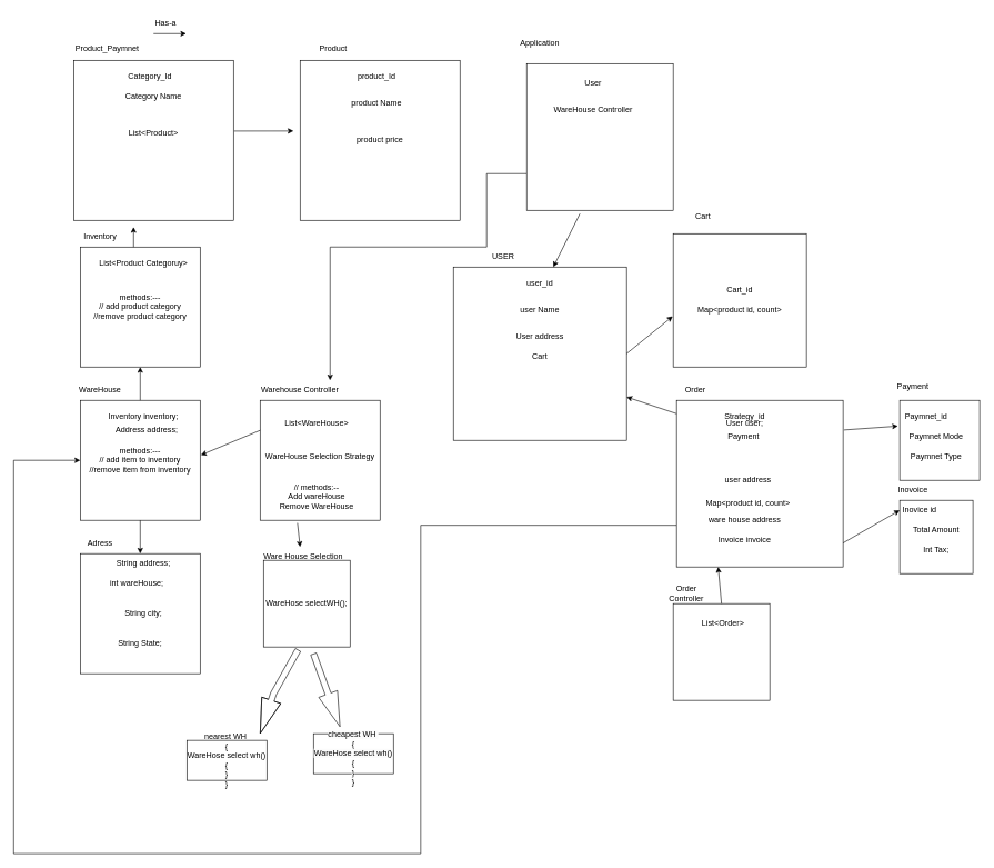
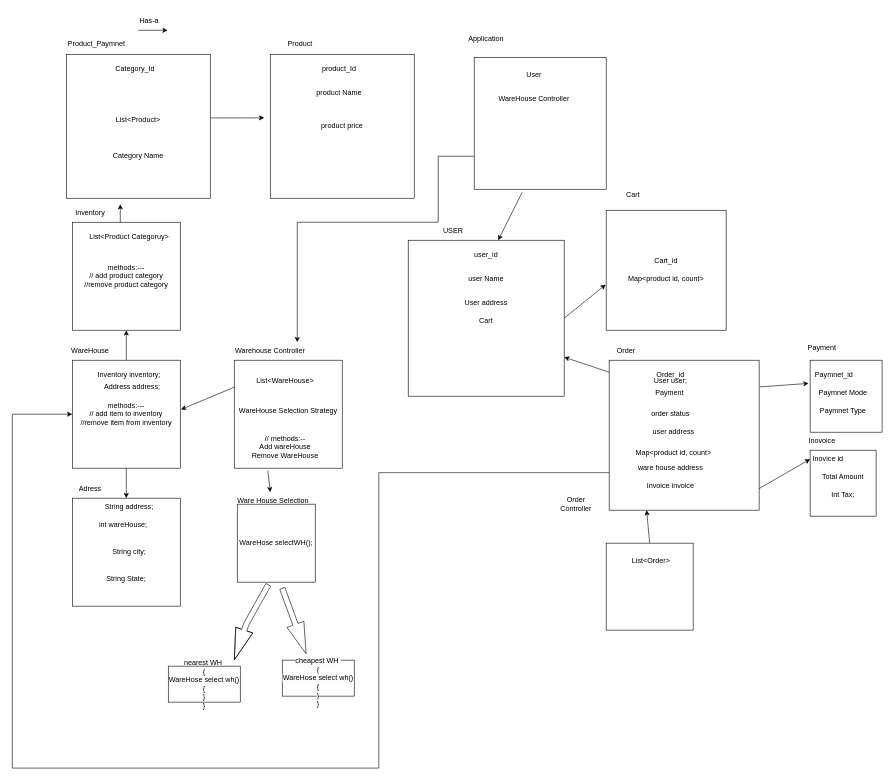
- <mxCell id="6" value="Category Name" style="text;html=1;strokeColor=none;fillColor=none;align=center;verticalAlign=middle;whiteSpace=wrap;rounded=0;" parent="1" vertex="1"><mxGeometry x="125" y="130" width="210" height="30" as="geometry" /></mxCell>
+ <mxCell id="6" value="Category Name" style="text;html=1;strokeColor=none;fillColor=none;align=center;verticalAlign=middle;whiteSpace=wrap;rounded=0;" parent="1" vertex="1"><mxGeometry x="125" y="245" width="210" height="30" as="geometry" /></mxCell>
- <mxCell id="60" value="Strategy_id" style="text;html=1;strokeColor=none;fillColor=none;align=center;verticalAlign=middle;whiteSpace=wrap;rounded=0;" parent="1" vertex="1"><mxGeometry x="1015" y="610" width="205" height="30" as="geometry" /></mxCell>
+ <mxCell id="60" value="Order_id" style="text;html=1;strokeColor=none;fillColor=none;align=center;verticalAlign=middle;whiteSpace=wrap;rounded=0;" parent="1" vertex="1"><mxGeometry x="1015" y="610" width="205" height="30" as="geometry" /></mxCell>
+ <mxCell id="62" value="order status" style="text;html=1;strokeColor=none;fillColor=none;align=center;verticalAlign=middle;whiteSpace=wrap;rounded=0;" parent="1" vertex="1"><mxGeometry x="1015" y="675" width="205" height="30" as="geometry" /></mxCell>
- <mxCell id="81" value="Order Controller" style="text;html=1;strokeColor=none;fillColor=none;align=center;verticalAlign=middle;whiteSpace=wrap;rounded=0;" parent="1" vertex="1"><mxGeometry x="1000" y="875" width="60" height="30" as="geometry" /></mxCell>
+ <mxCell id="81" value="Order Controller" style="text;html=1;strokeColor=none;fillColor=none;align=center;verticalAlign=middle;whiteSpace=wrap;rounded=0;" parent="1" vertex="1"><mxGeometry x="930" y="825" width="60" height="30" as="geometry" /></mxCell>
